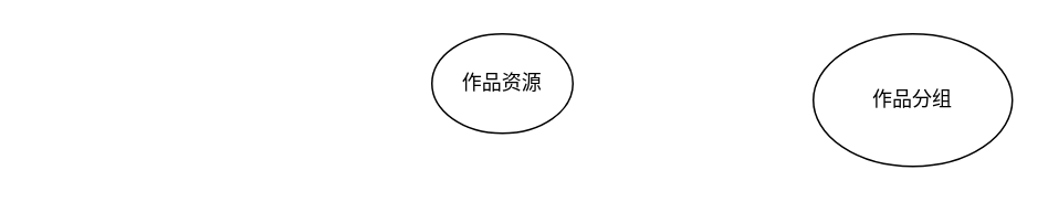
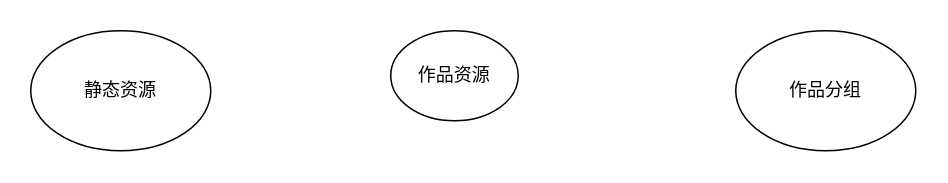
+ <mxCell id="2" value="静态资源" style="ellipse;whiteSpace=wrap;html=1;" vertex="1" parent="1"><mxGeometry x="20" y="20" width="120" height="80" as="geometry" /></mxCell>
